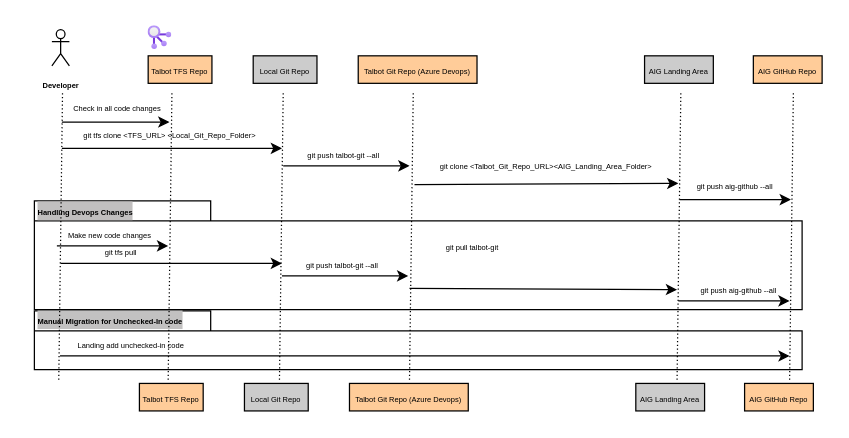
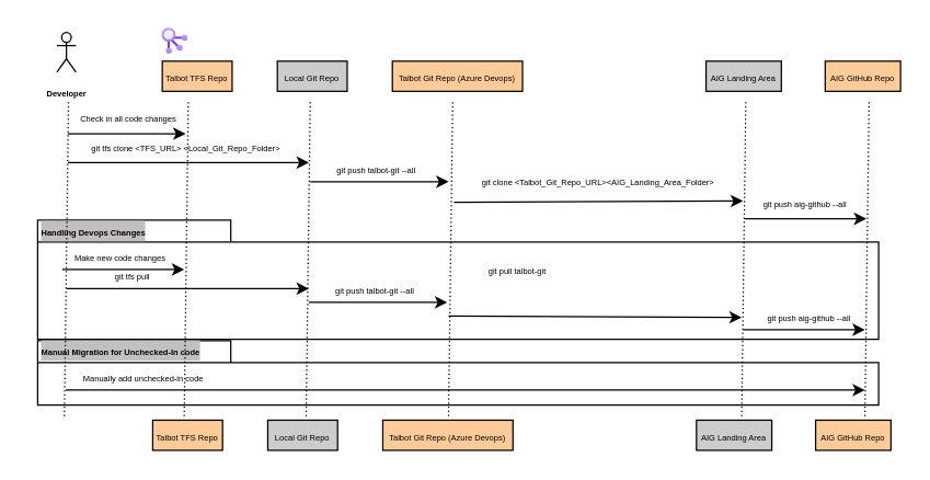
- <mxCell id="6" value="&lt;font style=&quot;font-size: 6px;&quot;&gt;Landing add unchecked-in code&lt;/font&gt;" style="text;html=1;align=center;verticalAlign=middle;resizable=0;points=[];autosize=1;strokeColor=none;fillColor=none;" vertex="1" parent="2"><mxGeometry x="30.5" y="18" width="106" height="26" as="geometry" /></mxCell>
+ <mxCell id="6" value="&lt;font style=&quot;font-size: 6px;&quot;&gt;Manually add unchecked-in code&lt;/font&gt;" style="text;html=1;align=center;verticalAlign=middle;resizable=0;points=[];autosize=1;strokeColor=none;fillColor=none;" vertex="1" parent="2"><mxGeometry x="30.5" y="18" width="106" height="26" as="geometry" /></mxCell>
